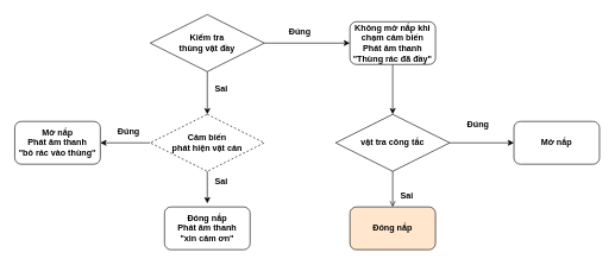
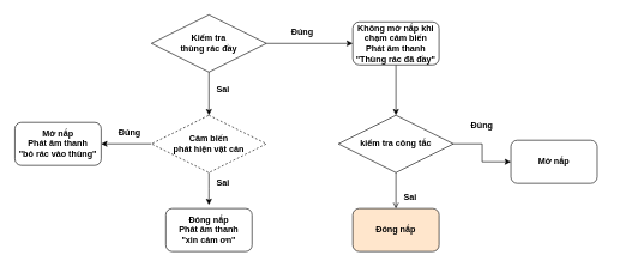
- <mxCell id="4" value="Kiểm tra &lt;br&gt;thùng vật đầy" style="rhombus;whiteSpace=wrap;html=1;fontStyle=1" vertex="1" parent="1"><mxGeometry x="210" y="20" width="160" height="80" as="geometry" /></mxCell>
+ <mxCell id="4" value="Kiểm tra &lt;br&gt;thùng rác đầy" style="rhombus;whiteSpace=wrap;html=1;fontStyle=1" vertex="1" parent="1"><mxGeometry x="210" y="20" width="160" height="80" as="geometry" /></mxCell>
- <mxCell id="12" value="vật tra công tắc" style="rhombus;whiteSpace=wrap;html=1;fontStyle=1" vertex="1" parent="1"><mxGeometry x="470" y="160" width="160" height="80" as="geometry" /></mxCell>
+ <mxCell id="12" value="kiểm tra công tắc" style="rhombus;whiteSpace=wrap;html=1;fontStyle=1" vertex="1" parent="1"><mxGeometry x="470" y="160" width="160" height="80" as="geometry" /></mxCell>
- <mxCell id="14" value="Mở nắp" style="rounded=1;whiteSpace=wrap;html=1;fontStyle=1" vertex="1" parent="1"><mxGeometry x="720" y="170" width="120" height="60" as="geometry" /></mxCell>
+ <mxCell id="14" value="Mở nắp" style="rounded=1;whiteSpace=wrap;html=1;fontStyle=1" vertex="1" parent="1"><mxGeometry x="710" y="195" width="120" height="60" as="geometry" /></mxCell>
